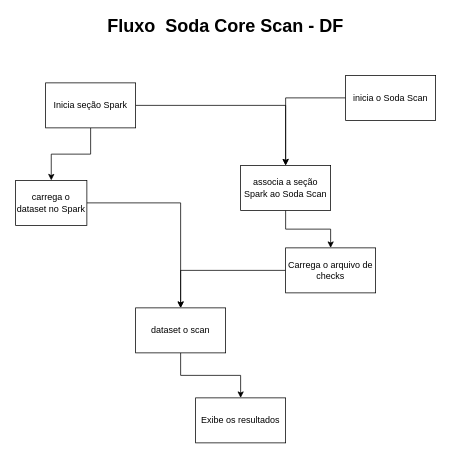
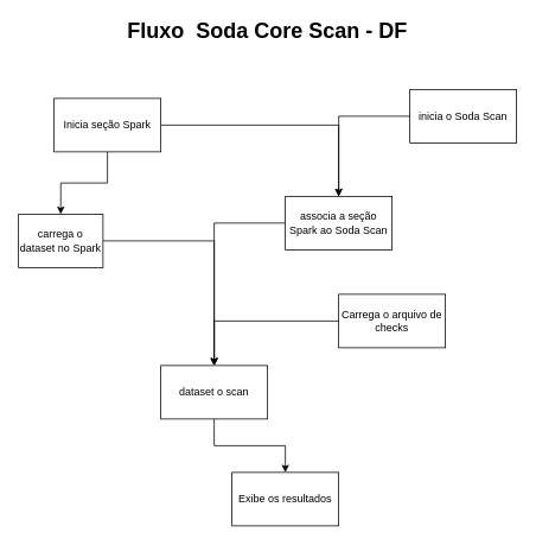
- <mxCell id="10" value="" style="edgeStyle=orthogonalEdgeStyle;rounded=0;orthogonalLoop=1;jettySize=auto;html=1;" edge="1" parent="1" source="11" target="13"><mxGeometry relative="1" as="geometry" /></mxCell>
+ <mxCell id="10" value="" style="edgeStyle=orthogonalEdgeStyle;rounded=0;orthogonalLoop=1;jettySize=auto;html=1;" edge="1" parent="1" source="11" target="15"><mxGeometry relative="1" as="geometry" /></mxCell>
